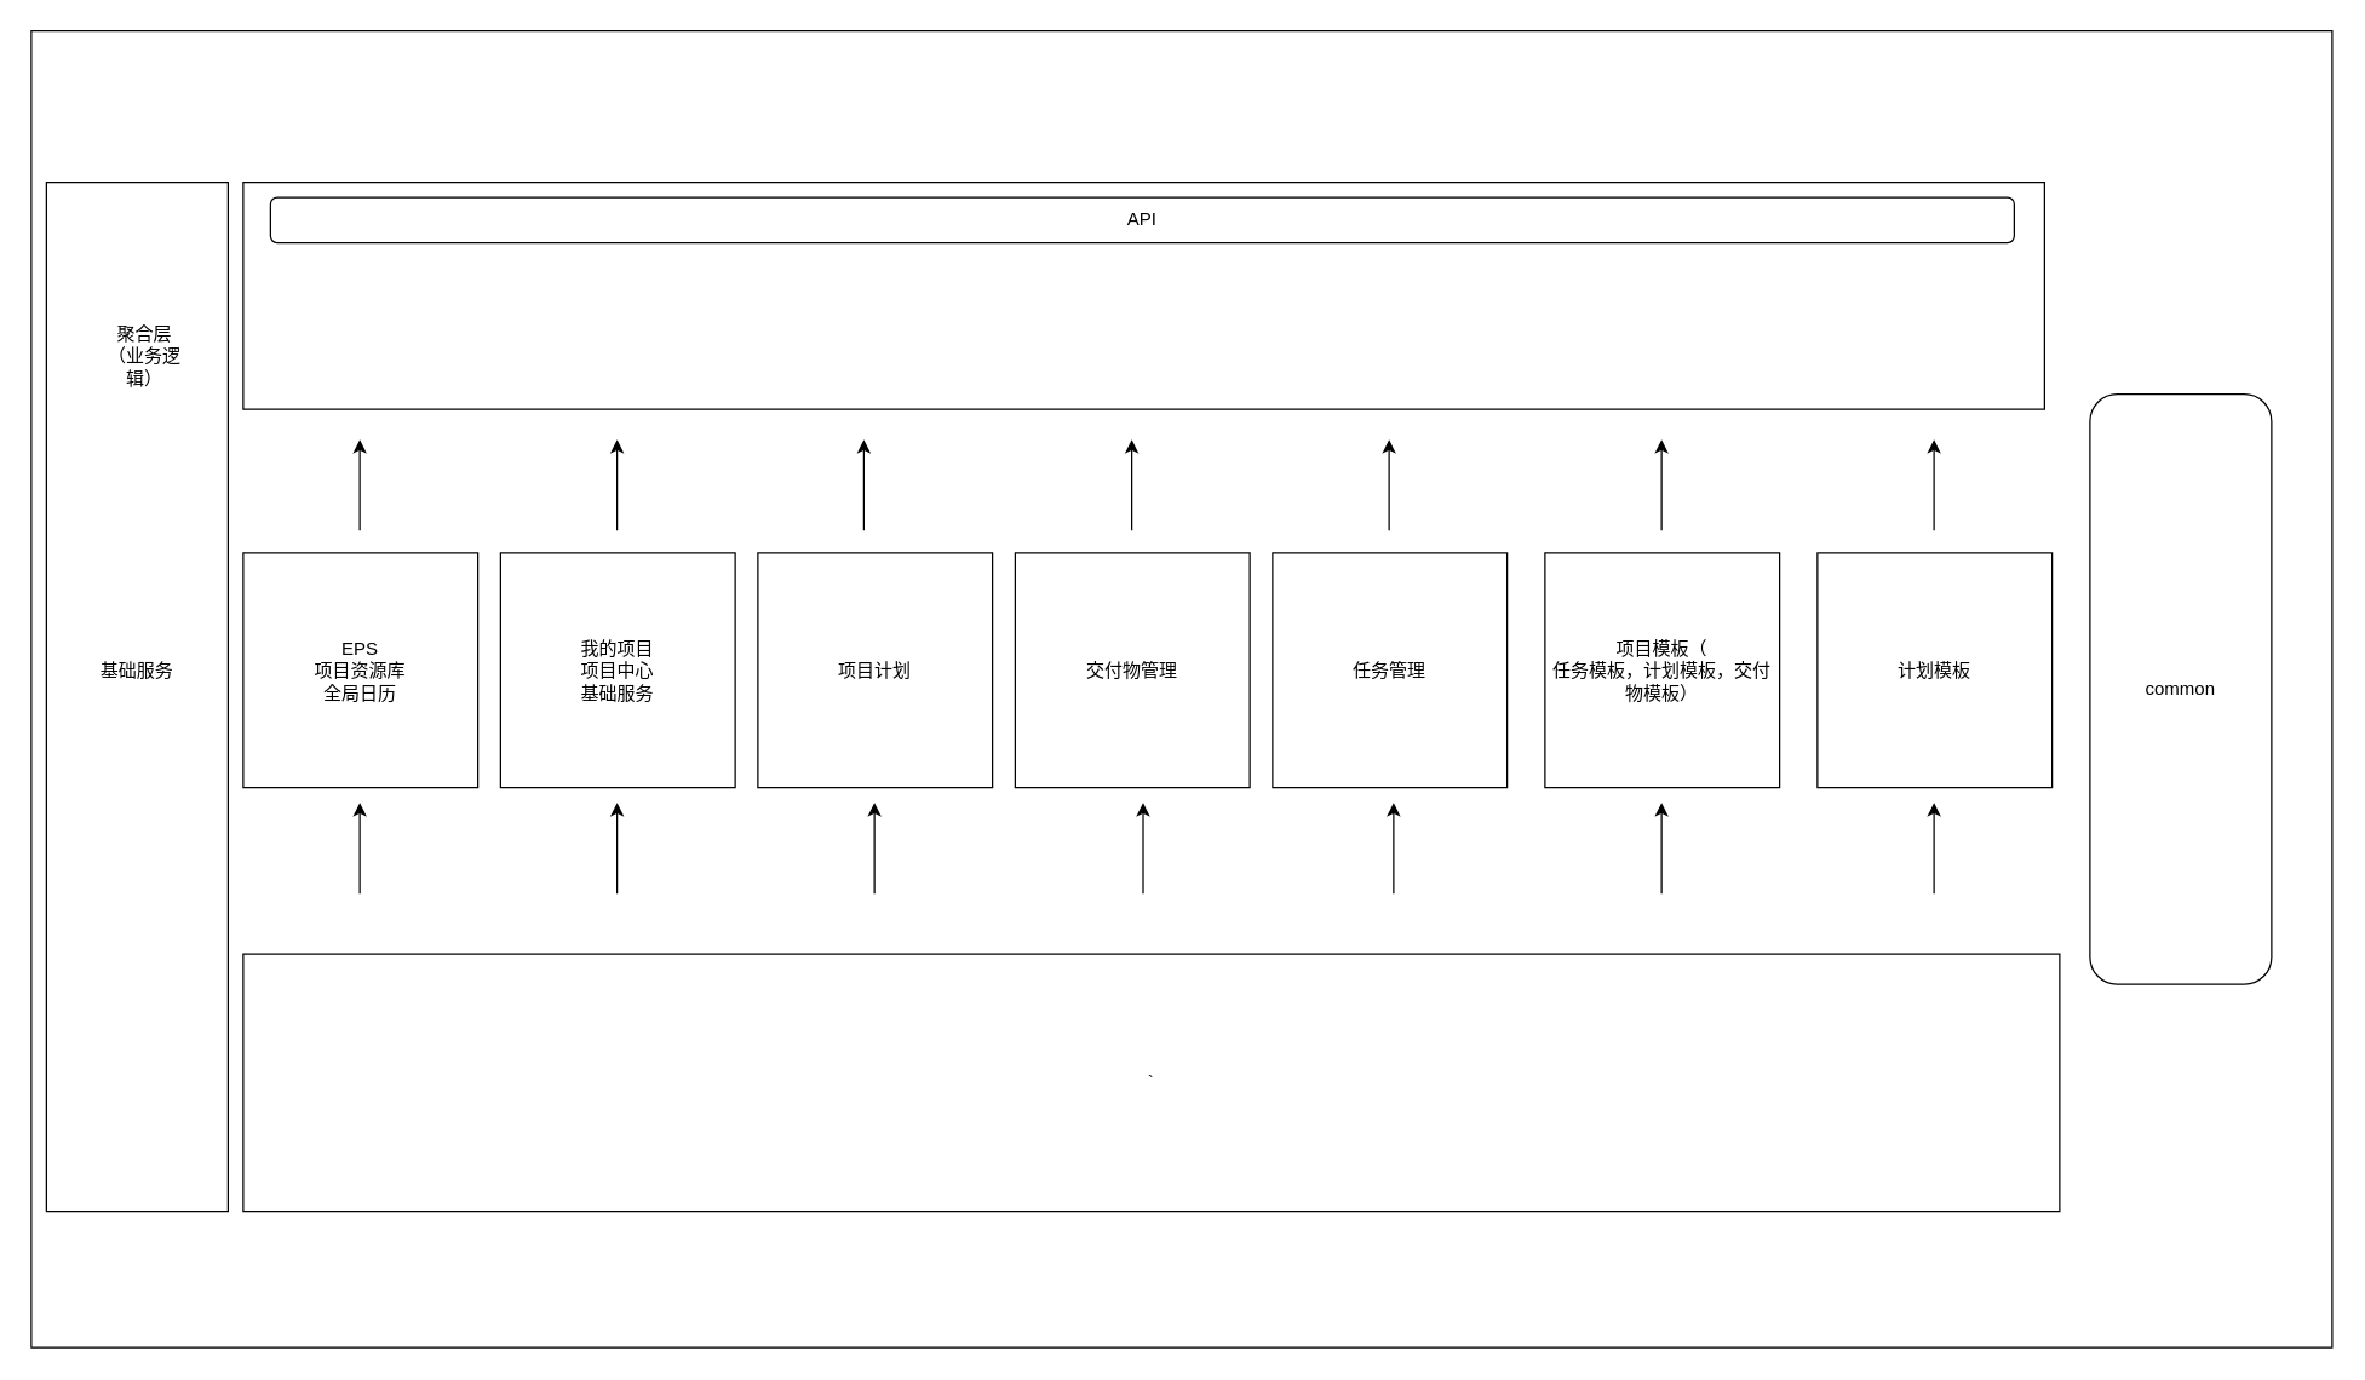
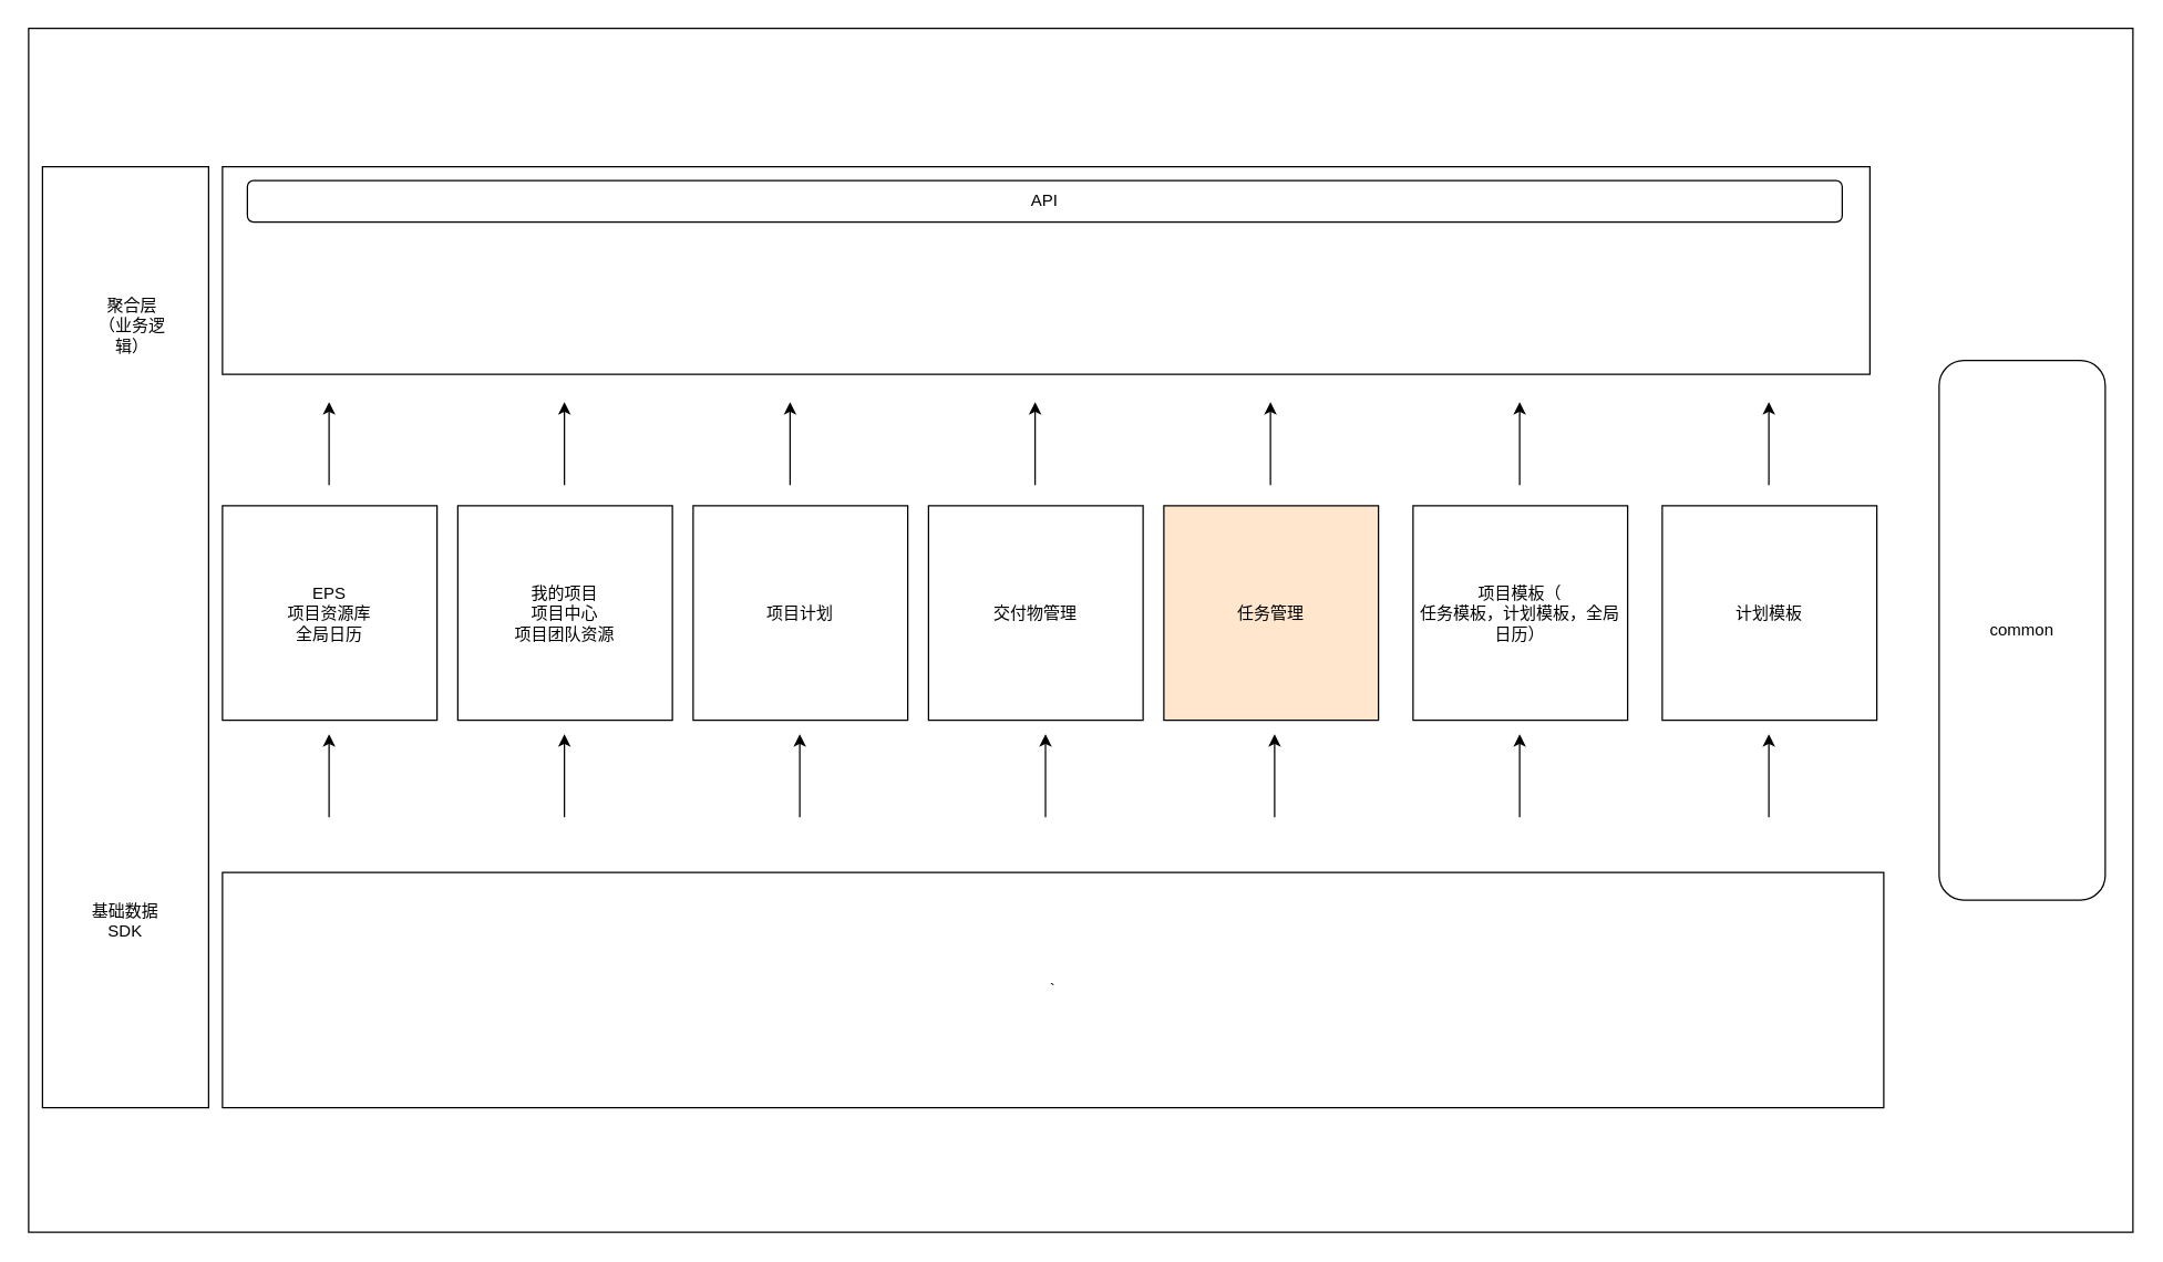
- <mxCell id="14" value="基础服务" style="text;html=1;strokeColor=none;fillColor=none;align=center;verticalAlign=middle;whiteSpace=wrap;rounded=0;" parent="1" vertex="1"><mxGeometry x="60" y="427.5" width="60" height="30" as="geometry" /></mxCell>
- <mxCell id="6" value="我的项目&lt;br&gt;项目中心&lt;br&gt;基础服务" style="whiteSpace=wrap;html=1;aspect=fixed;" parent="1" vertex="1"><mxGeometry x="330" y="365" width="155" height="155" as="geometry" /></mxCell>
+ <mxCell id="6" value="我的项目&lt;br&gt;项目中心&lt;br&gt;项目团队资源" style="whiteSpace=wrap;html=1;aspect=fixed;" parent="1" vertex="1"><mxGeometry x="330" y="365" width="155" height="155" as="geometry" /></mxCell>
- <mxCell id="9" value="任务管理" style="whiteSpace=wrap;html=1;aspect=fixed;" parent="1" vertex="1"><mxGeometry x="840" y="365" width="155" height="155" as="geometry" /></mxCell>
+ <mxCell id="9" value="任务管理" style="whiteSpace=wrap;html=1;aspect=fixed;fillColor=#ffe6cc;" parent="1" vertex="1"><mxGeometry x="840" y="365" width="155" height="155" as="geometry" /></mxCell>
- <mxCell id="10" value="项目模板（&lt;br&gt;任务模板，计划模板，交付物模板）" style="whiteSpace=wrap;html=1;aspect=fixed;" parent="1" vertex="1"><mxGeometry x="1020" y="365" width="155" height="155" as="geometry" /></mxCell>
+ <mxCell id="10" value="项目模板（&lt;br&gt;任务模板，计划模板，全局日历）" style="whiteSpace=wrap;html=1;aspect=fixed;" parent="1" vertex="1"><mxGeometry x="1020" y="365" width="155" height="155" as="geometry" /></mxCell>
- <mxCell id="31" value="common&lt;br&gt;" style="rounded=1;whiteSpace=wrap;html=1;" parent="1" vertex="1"><mxGeometry x="1380" y="260" width="120" height="390" as="geometry" /></mxCell>
+ <mxCell id="31" value="common&lt;br&gt;" style="rounded=1;whiteSpace=wrap;html=1;" parent="1" vertex="1"><mxGeometry x="1400" y="260" width="120" height="390" as="geometry" /></mxCell>
+ <mxCell id="15" value="基础数据&lt;br&gt;SDK" style="text;html=1;strokeColor=none;fillColor=none;align=center;verticalAlign=middle;whiteSpace=wrap;rounded=0;" parent="1" vertex="1"><mxGeometry x="60" y="650" width="60" height="30" as="geometry" /></mxCell>
